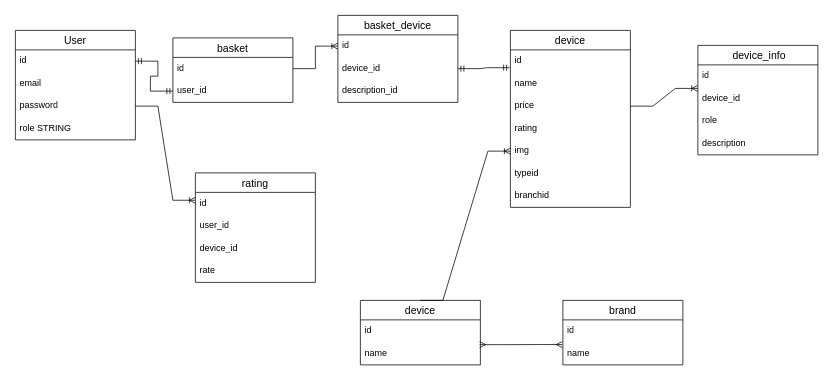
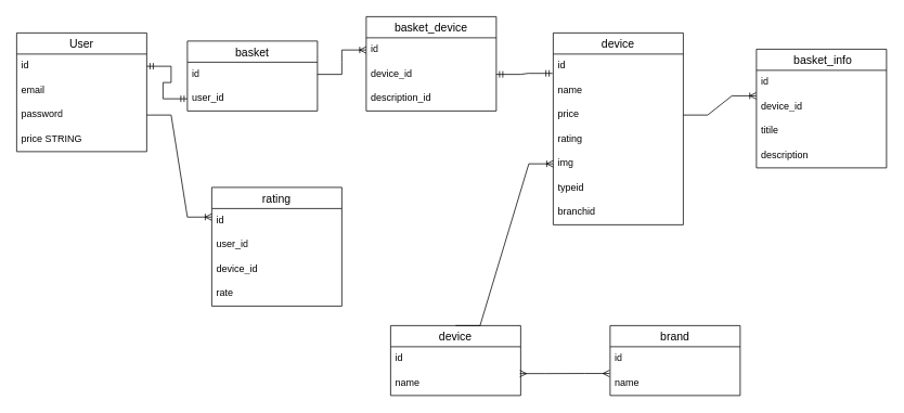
- <mxCell id="27" value=" device_info" style="swimlane;fontStyle=0;childLayout=stackLayout;horizontal=1;startSize=26;horizontalStack=0;resizeParent=1;resizeParentMax=0;resizeLast=0;collapsible=1;marginBottom=0;align=center;fontSize=14;" vertex="1" parent="1"><mxGeometry x="930" y="60" width="160" height="146" as="geometry" /></mxCell>
+ <mxCell id="27" value=" basket_info" style="swimlane;fontStyle=0;childLayout=stackLayout;horizontal=1;startSize=26;horizontalStack=0;resizeParent=1;resizeParentMax=0;resizeLast=0;collapsible=1;marginBottom=0;align=center;fontSize=14;" vertex="1" parent="1"><mxGeometry x="930" y="60" width="160" height="146" as="geometry" /></mxCell>
- <mxCell id="30" value="role" style="text;strokeColor=none;fillColor=none;spacingLeft=4;spacingRight=4;overflow=hidden;rotatable=0;points=[[0,0.5],[1,0.5]];portConstraint=eastwest;fontSize=12;whiteSpace=wrap;html=1;" vertex="1" parent="27"><mxGeometry y="86" width="160" height="30" as="geometry" /></mxCell>
+ <mxCell id="30" value="titile" style="text;strokeColor=none;fillColor=none;spacingLeft=4;spacingRight=4;overflow=hidden;rotatable=0;points=[[0,0.5],[1,0.5]];portConstraint=eastwest;fontSize=12;whiteSpace=wrap;html=1;" vertex="1" parent="27"><mxGeometry y="86" width="160" height="30" as="geometry" /></mxCell>
- <mxCell id="6" value="role STRING" style="text;strokeColor=none;fillColor=none;spacingLeft=4;spacingRight=4;overflow=hidden;rotatable=0;points=[[0,0.5],[1,0.5]];portConstraint=eastwest;fontSize=12;whiteSpace=wrap;html=1;" vertex="1" parent="2"><mxGeometry y="116" width="160" height="30" as="geometry" /></mxCell>
+ <mxCell id="6" value="price STRING" style="text;strokeColor=none;fillColor=none;spacingLeft=4;spacingRight=4;overflow=hidden;rotatable=0;points=[[0,0.5],[1,0.5]];portConstraint=eastwest;fontSize=12;whiteSpace=wrap;html=1;" vertex="1" parent="2"><mxGeometry y="116" width="160" height="30" as="geometry" /></mxCell>
